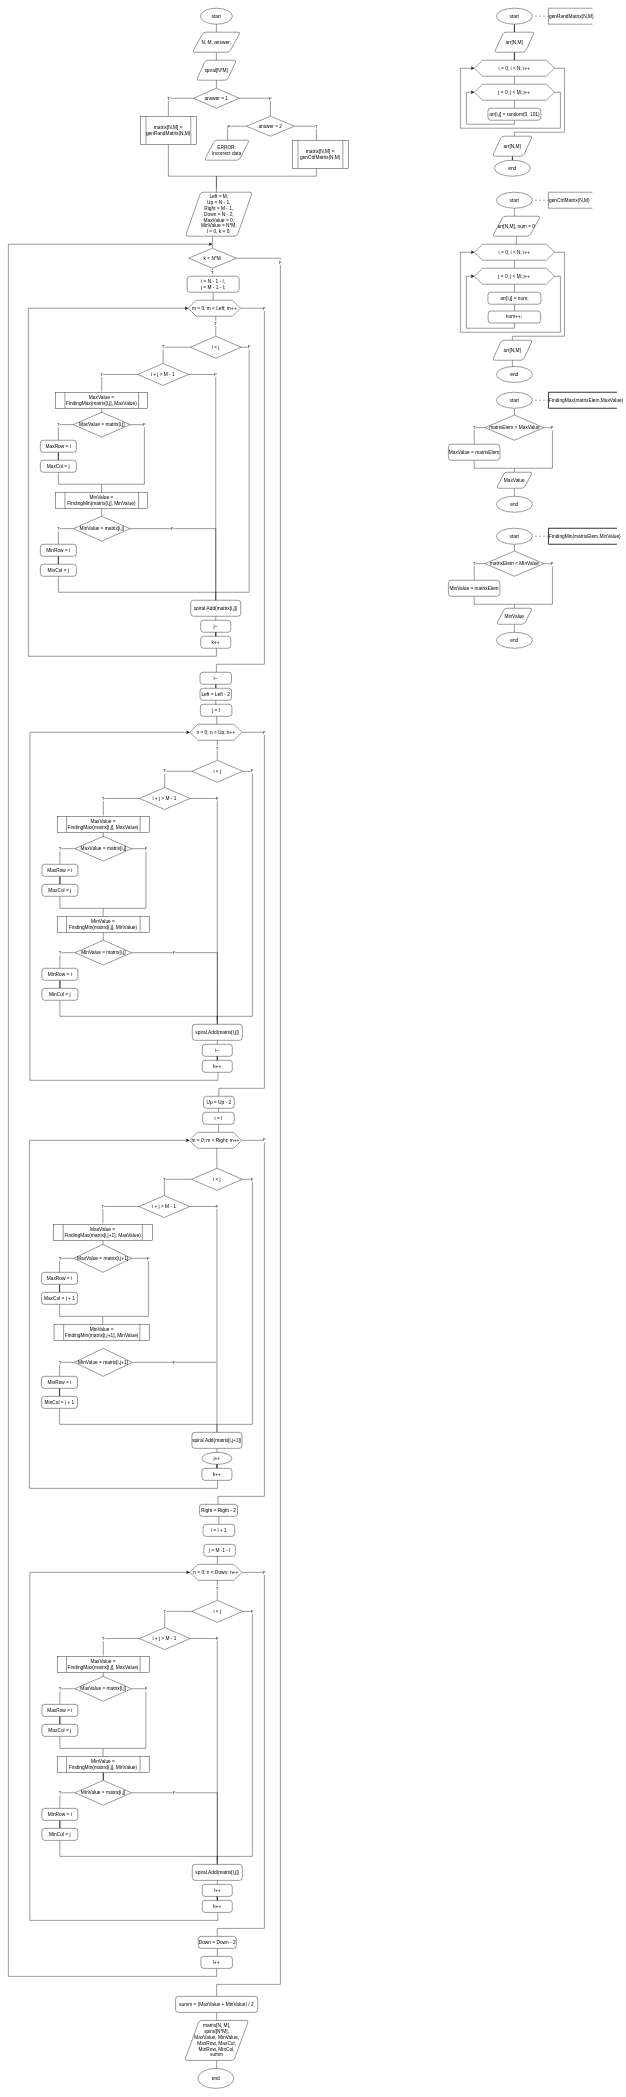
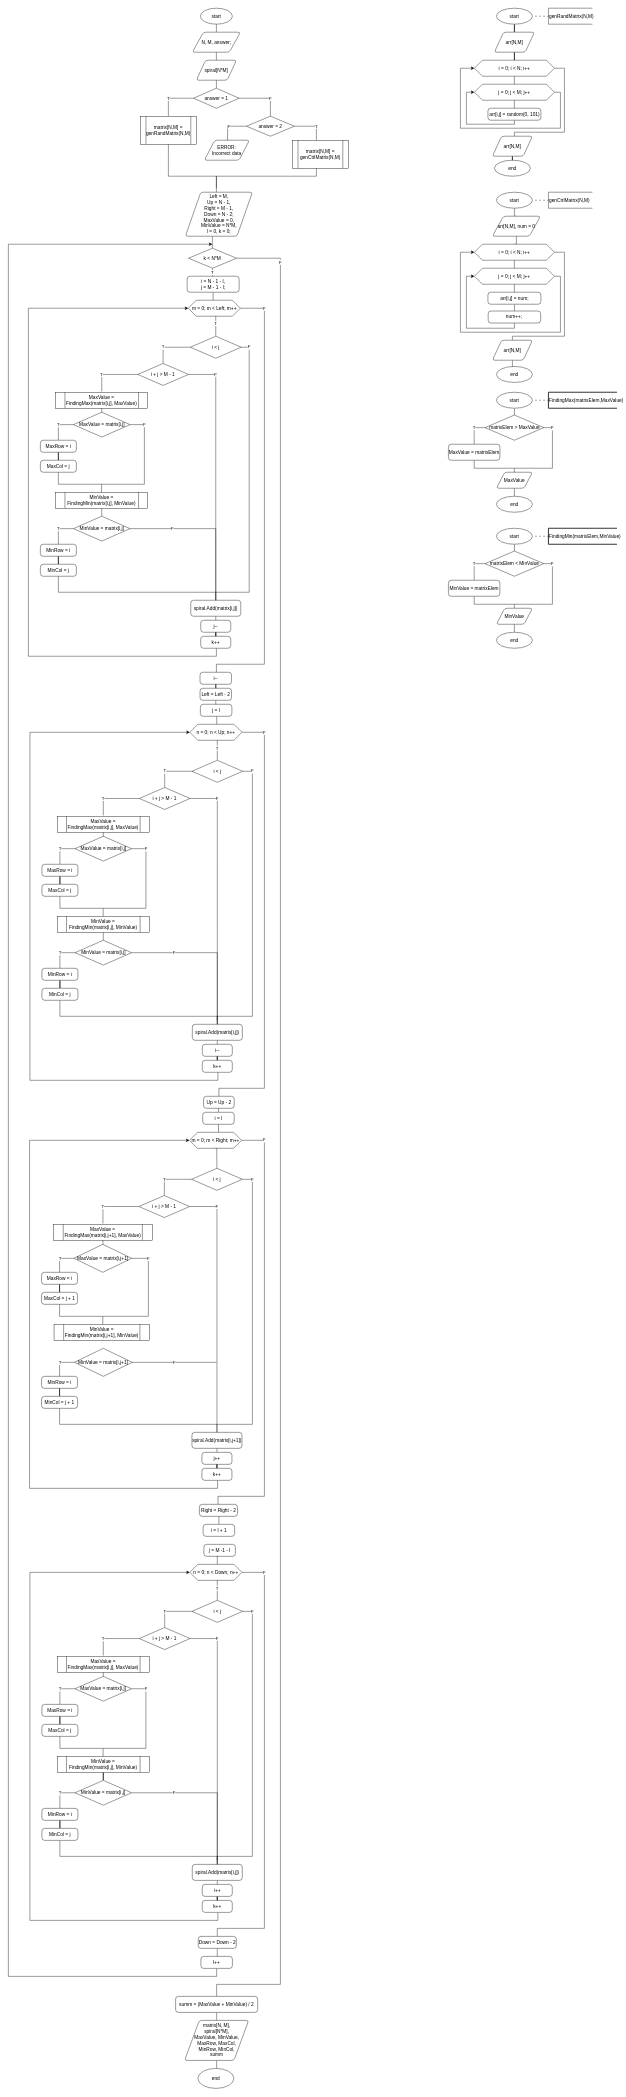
- <mxCell id="150" value="j++" style="ellipse;whiteSpace=wrap;html=1;absoluteArcSize=1;arcSize=14;strokeWidth=1;" vertex="1" parent="1"><mxGeometry x="503.87" y="3630" width="75" height="30" as="geometry" /></mxCell>
+ <mxCell id="150" value="j++" style="rounded=1;whiteSpace=wrap;html=1;absoluteArcSize=1;arcSize=14;strokeWidth=1;" vertex="1" parent="1"><mxGeometry x="503.87" y="3630" width="75" height="30" as="geometry" /></mxCell>
